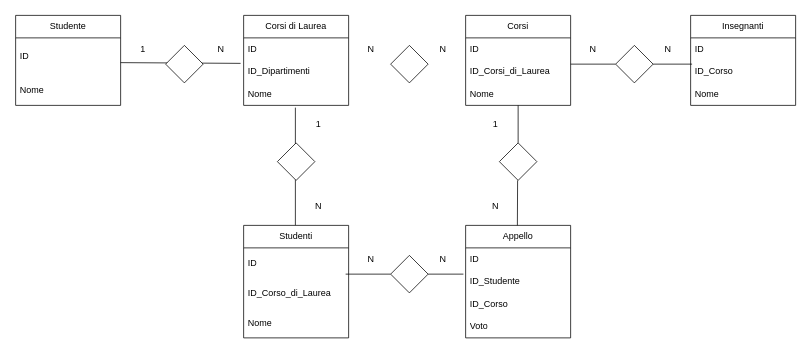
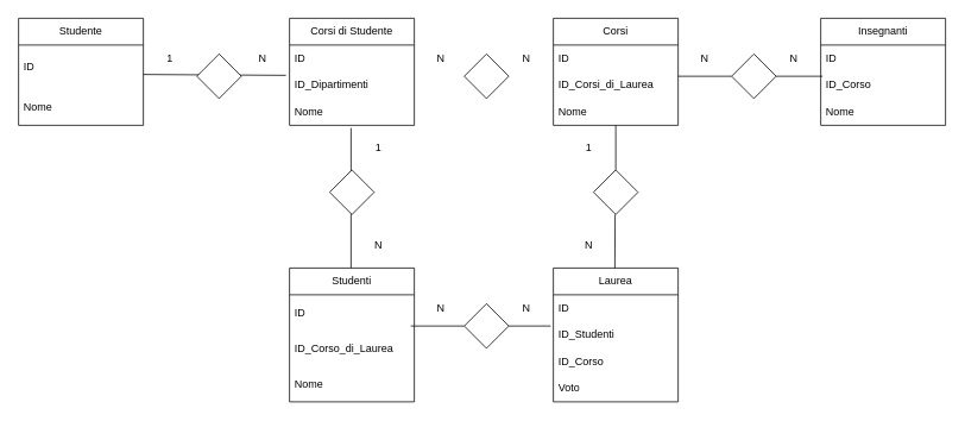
- <mxCell id="5" value="Corsi di Laurea" style="swimlane;fontStyle=0;childLayout=stackLayout;horizontal=1;startSize=30;horizontalStack=0;resizeParent=1;resizeParentMax=0;resizeLast=0;collapsible=1;marginBottom=0;whiteSpace=wrap;html=1;" vertex="1" parent="1"><mxGeometry x="324" y="20" width="140" height="120" as="geometry" /></mxCell>
+ <mxCell id="5" value="Corsi di Studente" style="swimlane;fontStyle=0;childLayout=stackLayout;horizontal=1;startSize=30;horizontalStack=0;resizeParent=1;resizeParentMax=0;resizeLast=0;collapsible=1;marginBottom=0;whiteSpace=wrap;html=1;" vertex="1" parent="1"><mxGeometry x="324" y="20" width="140" height="120" as="geometry" /></mxCell>
- <mxCell id="26" value="Appello" style="swimlane;fontStyle=0;childLayout=stackLayout;horizontal=1;startSize=30;horizontalStack=0;resizeParent=1;resizeParentMax=0;resizeLast=0;collapsible=1;marginBottom=0;whiteSpace=wrap;html=1;" vertex="1" parent="1"><mxGeometry x="620" y="300" width="140" height="150" as="geometry" /></mxCell>
+ <mxCell id="26" value="Laurea" style="swimlane;fontStyle=0;childLayout=stackLayout;horizontal=1;startSize=30;horizontalStack=0;resizeParent=1;resizeParentMax=0;resizeLast=0;collapsible=1;marginBottom=0;whiteSpace=wrap;html=1;" vertex="1" parent="1"><mxGeometry x="620" y="300" width="140" height="150" as="geometry" /></mxCell>
- <mxCell id="28" value="ID_Studente" style="text;strokeColor=none;fillColor=none;align=left;verticalAlign=middle;spacingLeft=4;spacingRight=4;overflow=hidden;points=[[0,0.5],[1,0.5]];portConstraint=eastwest;rotatable=0;whiteSpace=wrap;html=1;" vertex="1" parent="26"><mxGeometry y="60" width="140" height="30" as="geometry" /></mxCell>
+ <mxCell id="28" value="ID_Studenti" style="text;strokeColor=none;fillColor=none;align=left;verticalAlign=middle;spacingLeft=4;spacingRight=4;overflow=hidden;points=[[0,0.5],[1,0.5]];portConstraint=eastwest;rotatable=0;whiteSpace=wrap;html=1;" vertex="1" parent="26"><mxGeometry y="60" width="140" height="30" as="geometry" /></mxCell>
